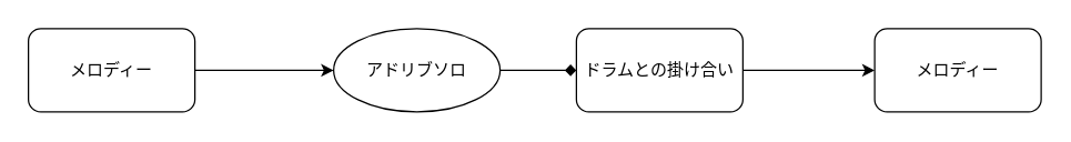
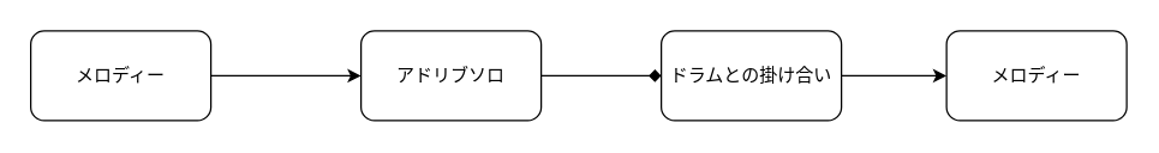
- <mxCell id="4" value="アドリブソロ" style="ellipse;whiteSpace=wrap;html=1;" vertex="1" parent="1"><mxGeometry x="240" y="20" width="120" height="60" as="geometry" /></mxCell>
+ <mxCell id="4" value="アドリブソロ" style="rounded=1;whiteSpace=wrap;html=1;" vertex="1" parent="1"><mxGeometry x="240" y="20" width="120" height="60" as="geometry" /></mxCell>
- <mxCell id="6" value="ドラムとの掛け合い" style="rounded=1;whiteSpace=wrap;html=1;" vertex="1" parent="1"><mxGeometry x="415" y="20" width="120" height="60" as="geometry" /></mxCell>
+ <mxCell id="6" value="ドラムとの掛け合い" style="rounded=1;whiteSpace=wrap;html=1;" vertex="1" parent="1"><mxGeometry x="440" y="20" width="120" height="60" as="geometry" /></mxCell>
